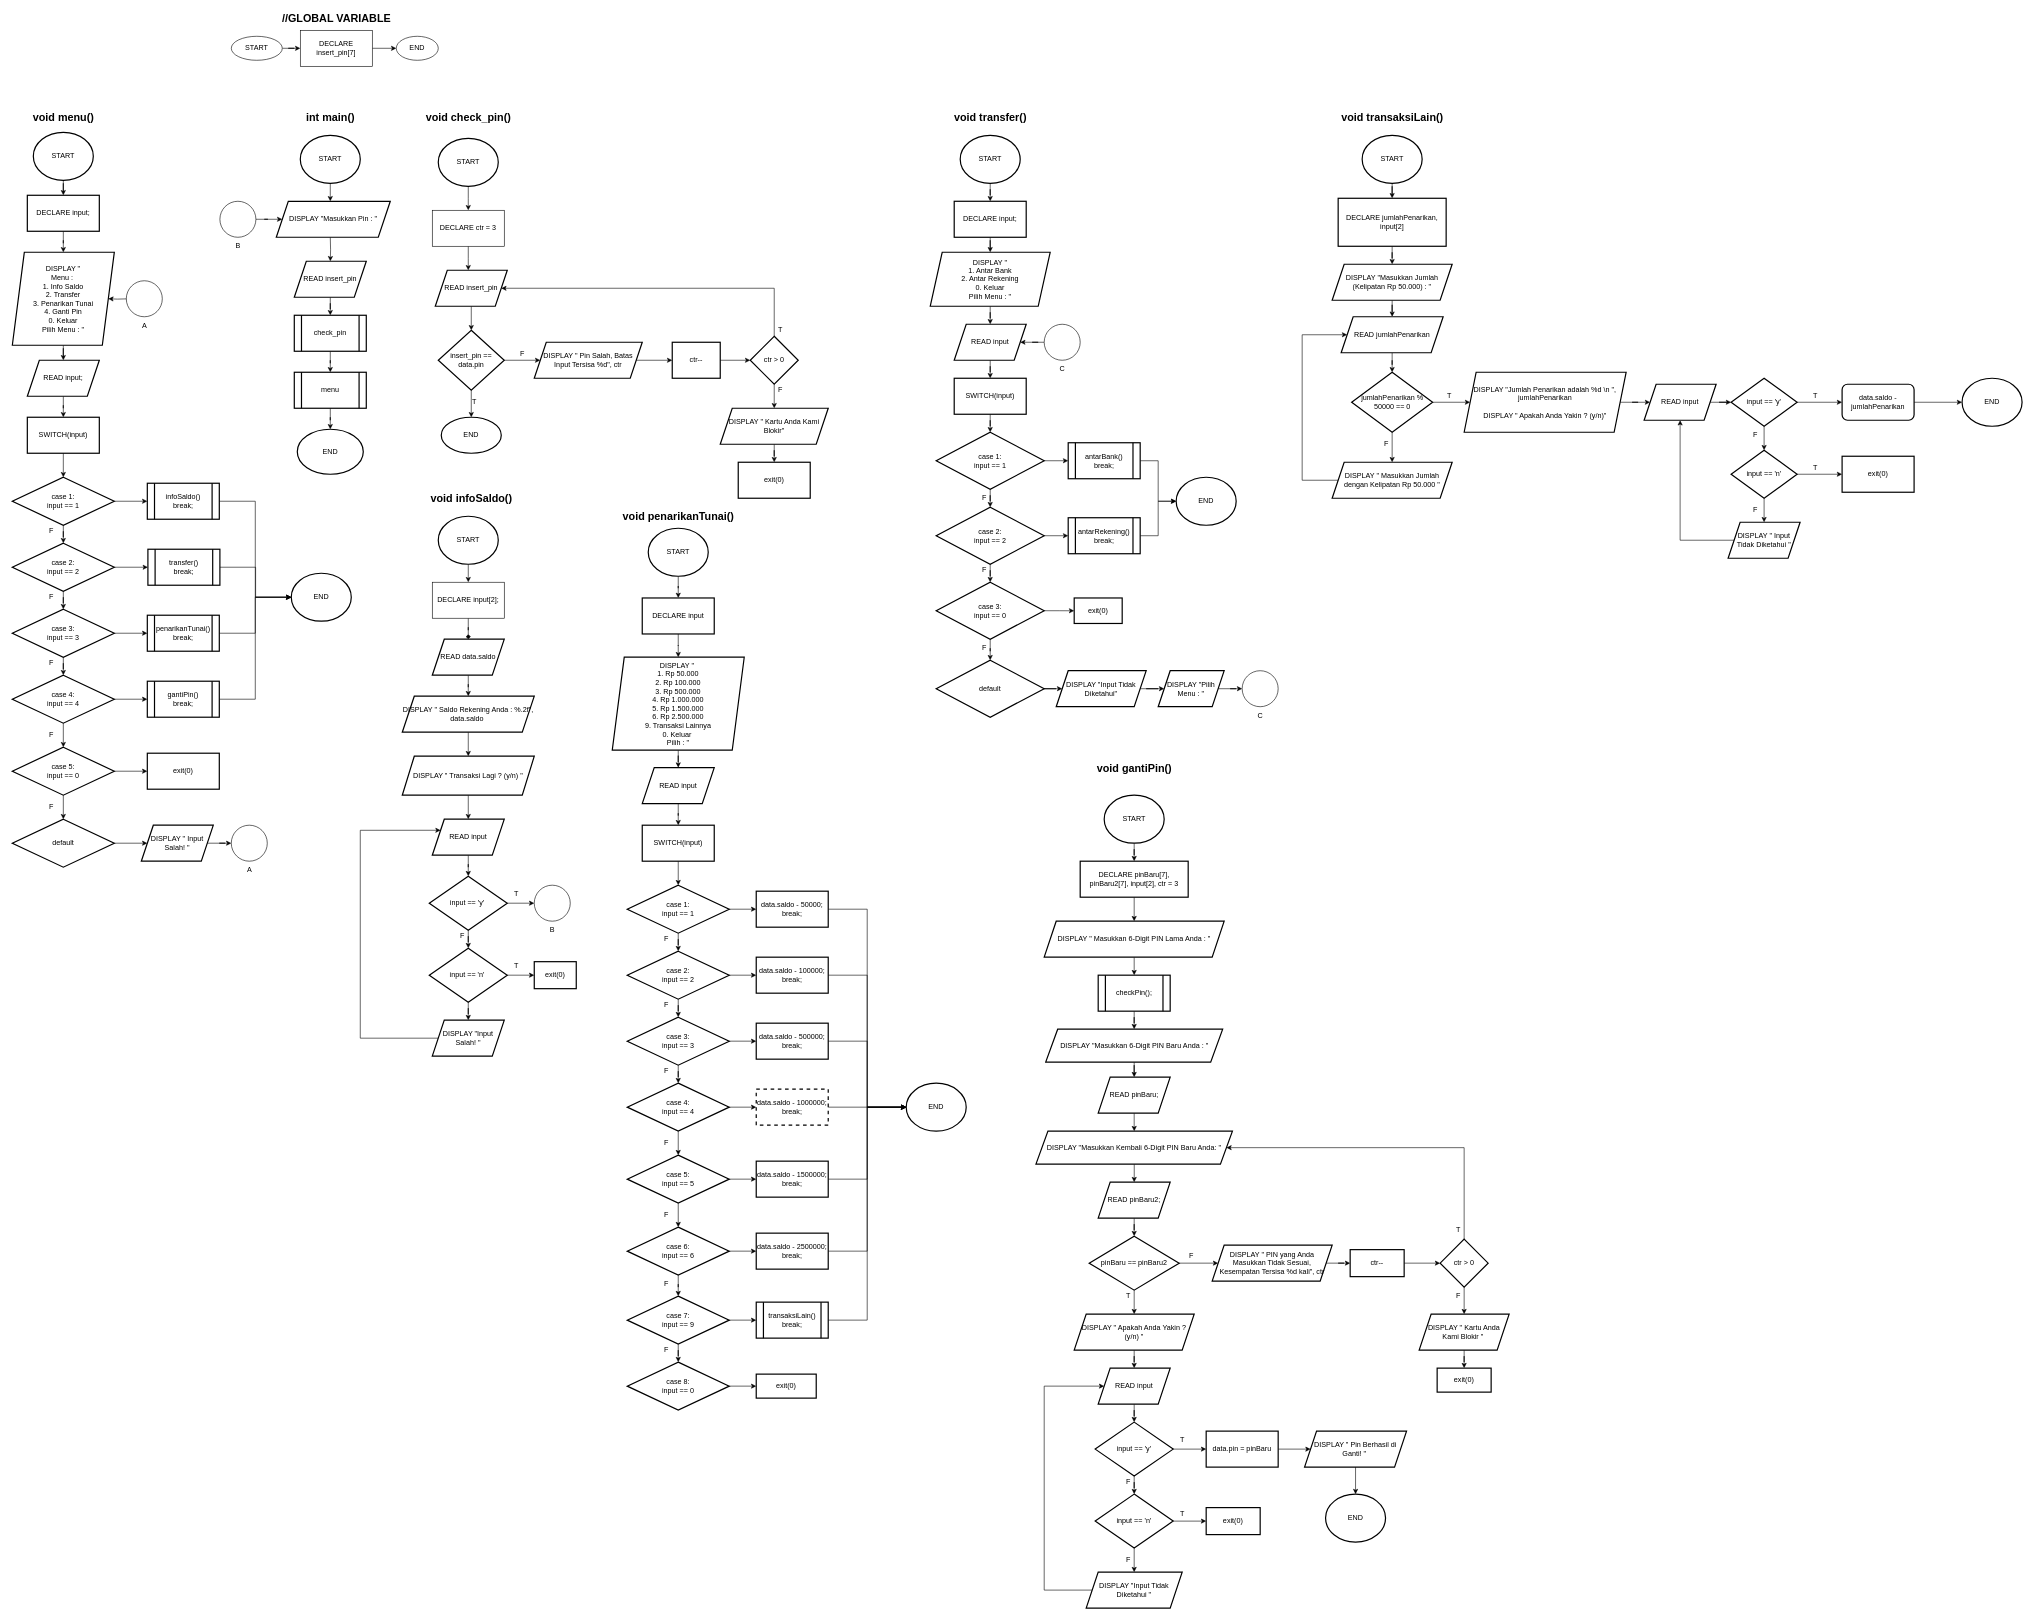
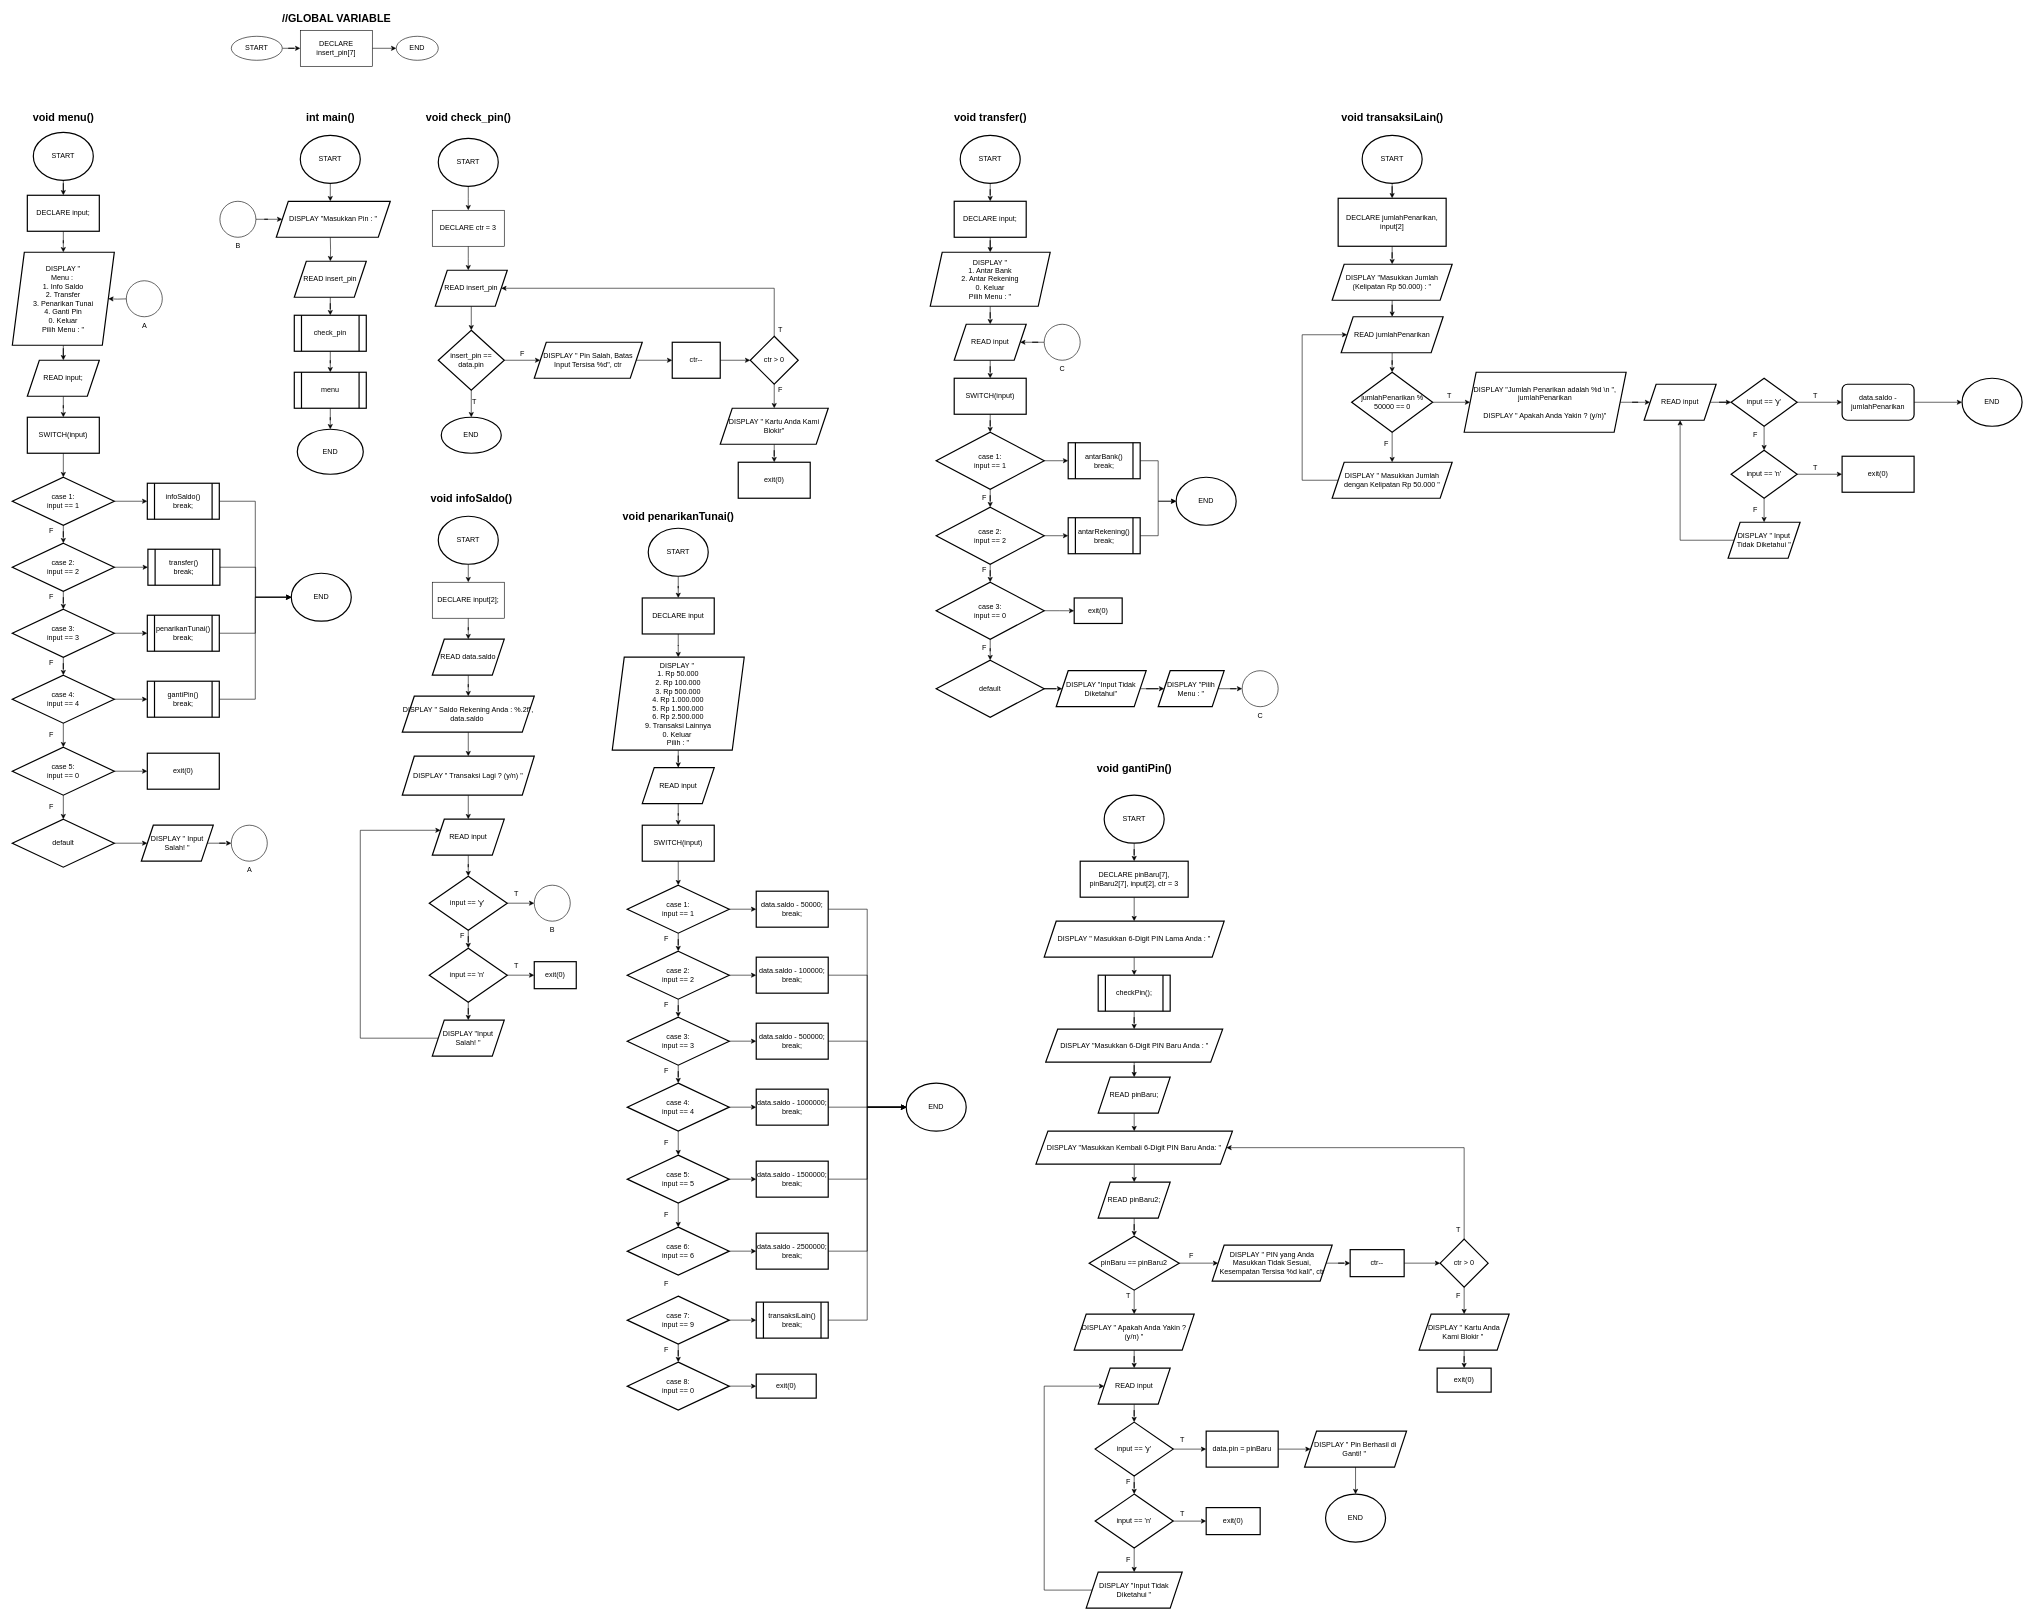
- <mxCell id="101" value="" style="edgeStyle=orthogonalEdgeStyle;rounded=0;orthogonalLoop=1;jettySize=auto;html=1;endArrow=diamond;" edge="1" parent="1" source="102" target="98"><mxGeometry relative="1" as="geometry" /></mxCell>
+ <mxCell id="101" value="" style="edgeStyle=orthogonalEdgeStyle;rounded=0;orthogonalLoop=1;jettySize=auto;html=1;" edge="1" parent="1" source="102" target="98"><mxGeometry relative="1" as="geometry" /></mxCell>
- <mxCell id="208" value="data.saldo - 1000000;&lt;br&gt;break;" style="whiteSpace=wrap;html=1;strokeWidth=2;dashed=1;" vertex="1" parent="1"><mxGeometry x="1260" y="1815" width="120" height="60" as="geometry" /></mxCell>
+ <mxCell id="208" value="data.saldo - 1000000;&lt;br&gt;break;" style="whiteSpace=wrap;html=1;strokeWidth=2;" vertex="1" parent="1"><mxGeometry x="1260" y="1815" width="120" height="60" as="geometry" /></mxCell>
- <mxCell id="189" value="" style="edgeStyle=orthogonalEdgeStyle;rounded=0;orthogonalLoop=1;jettySize=auto;html=1;" edge="1" parent="1" source="191" target="196"><mxGeometry relative="1" as="geometry" /></mxCell>
